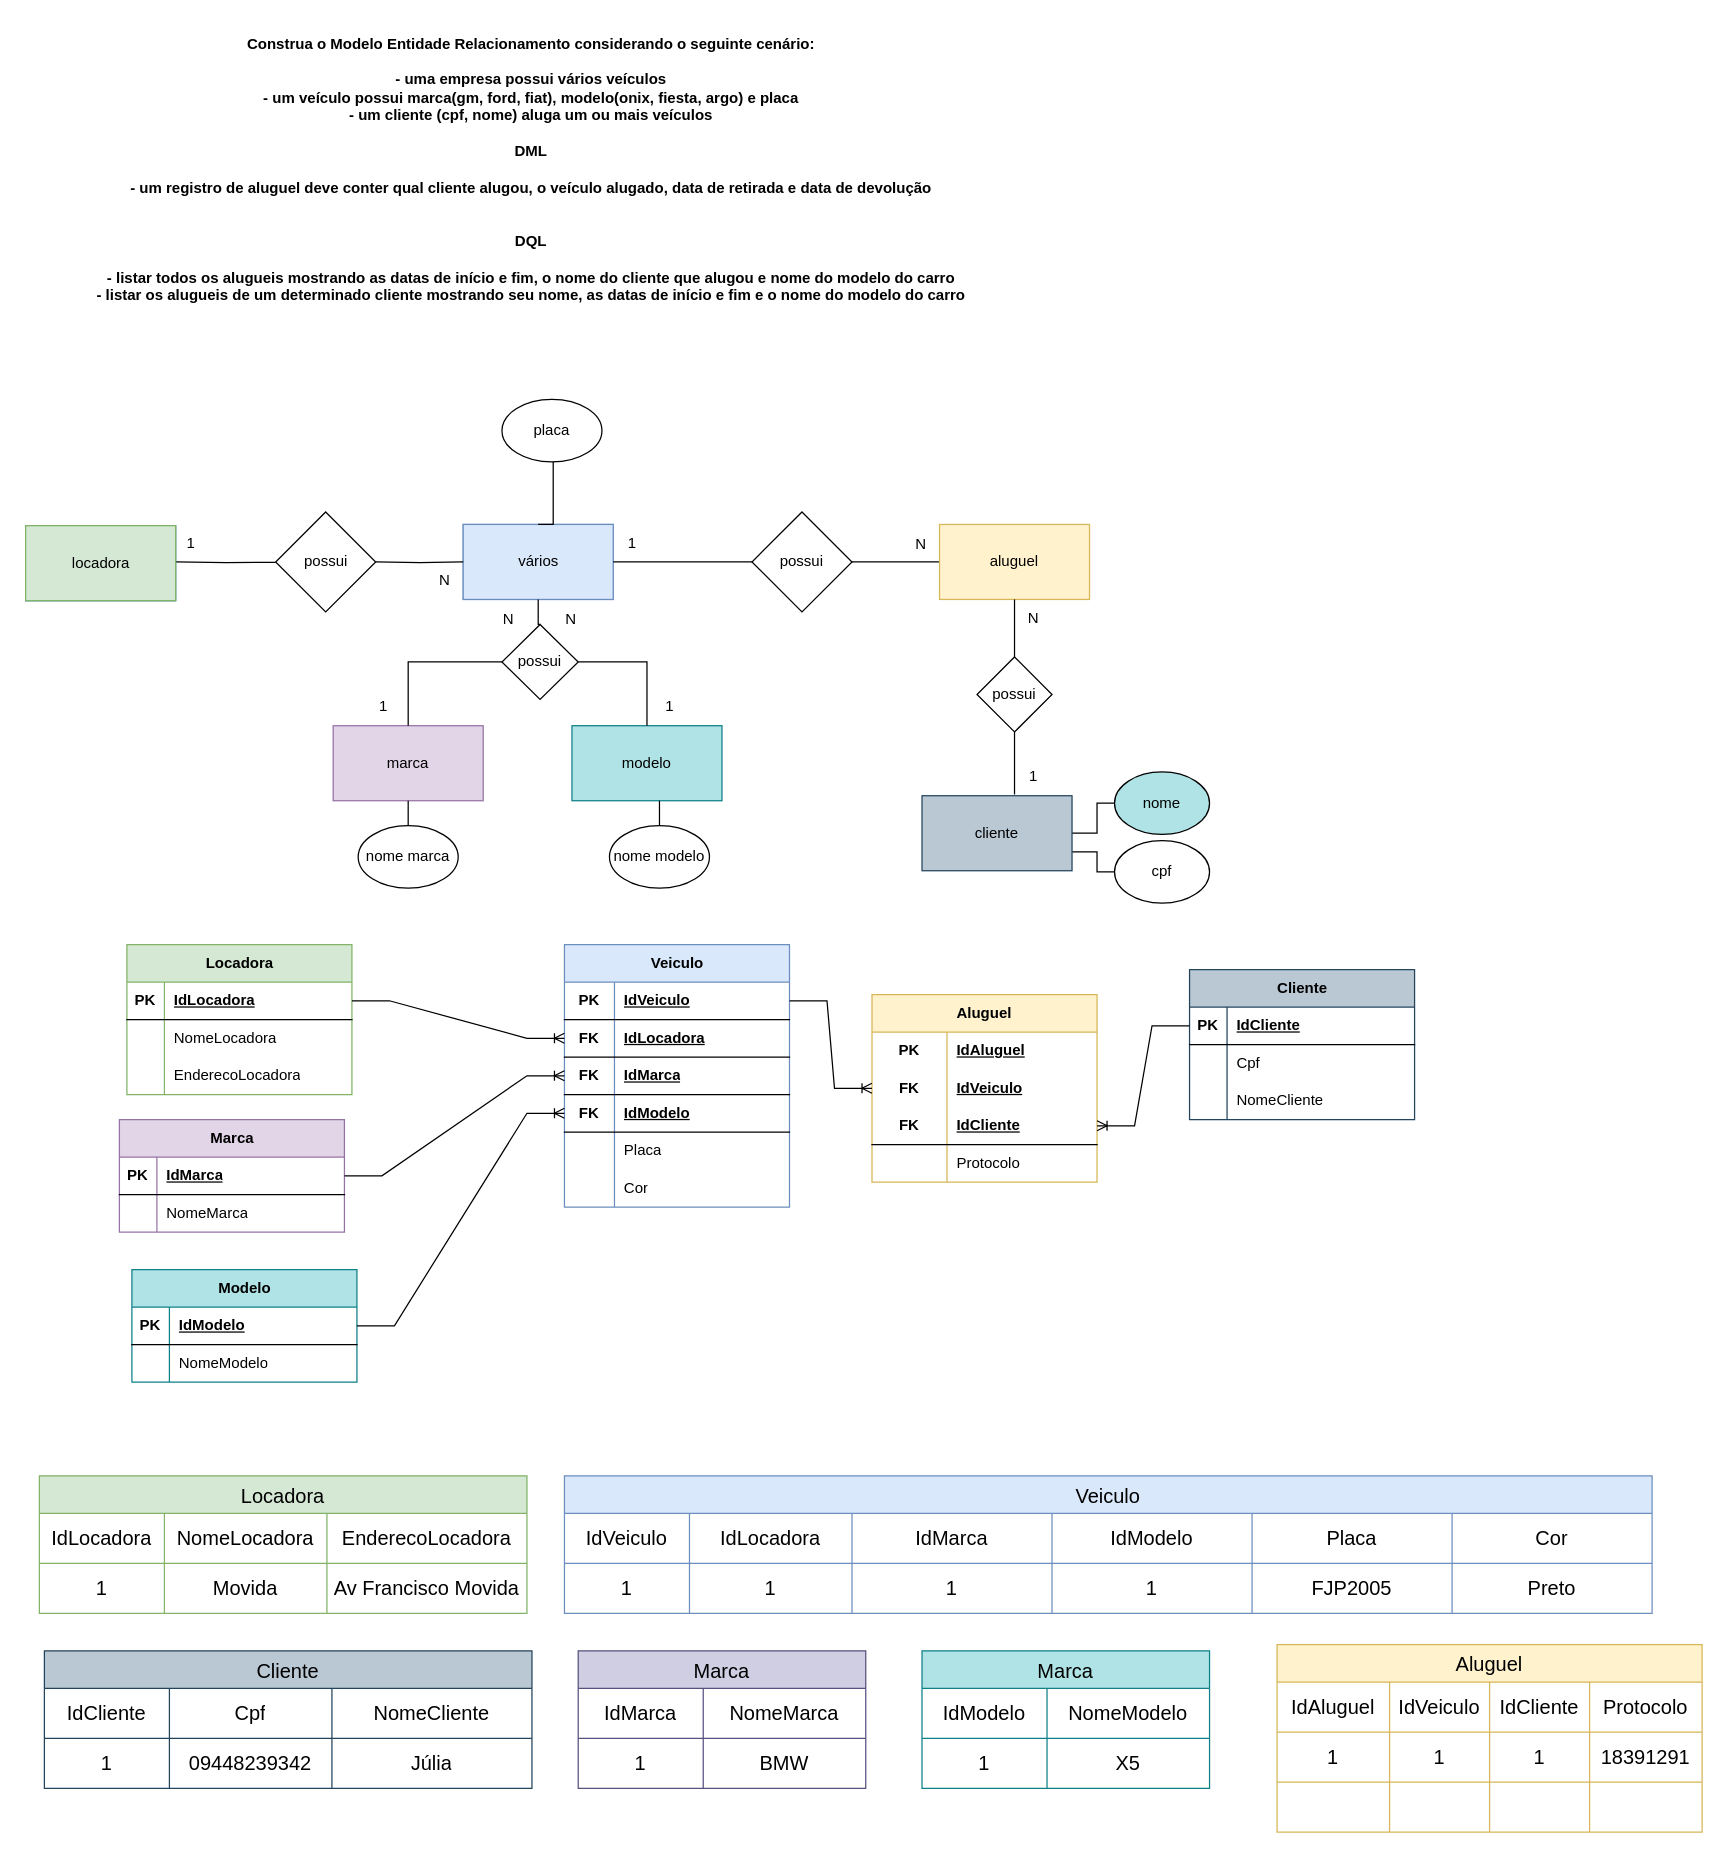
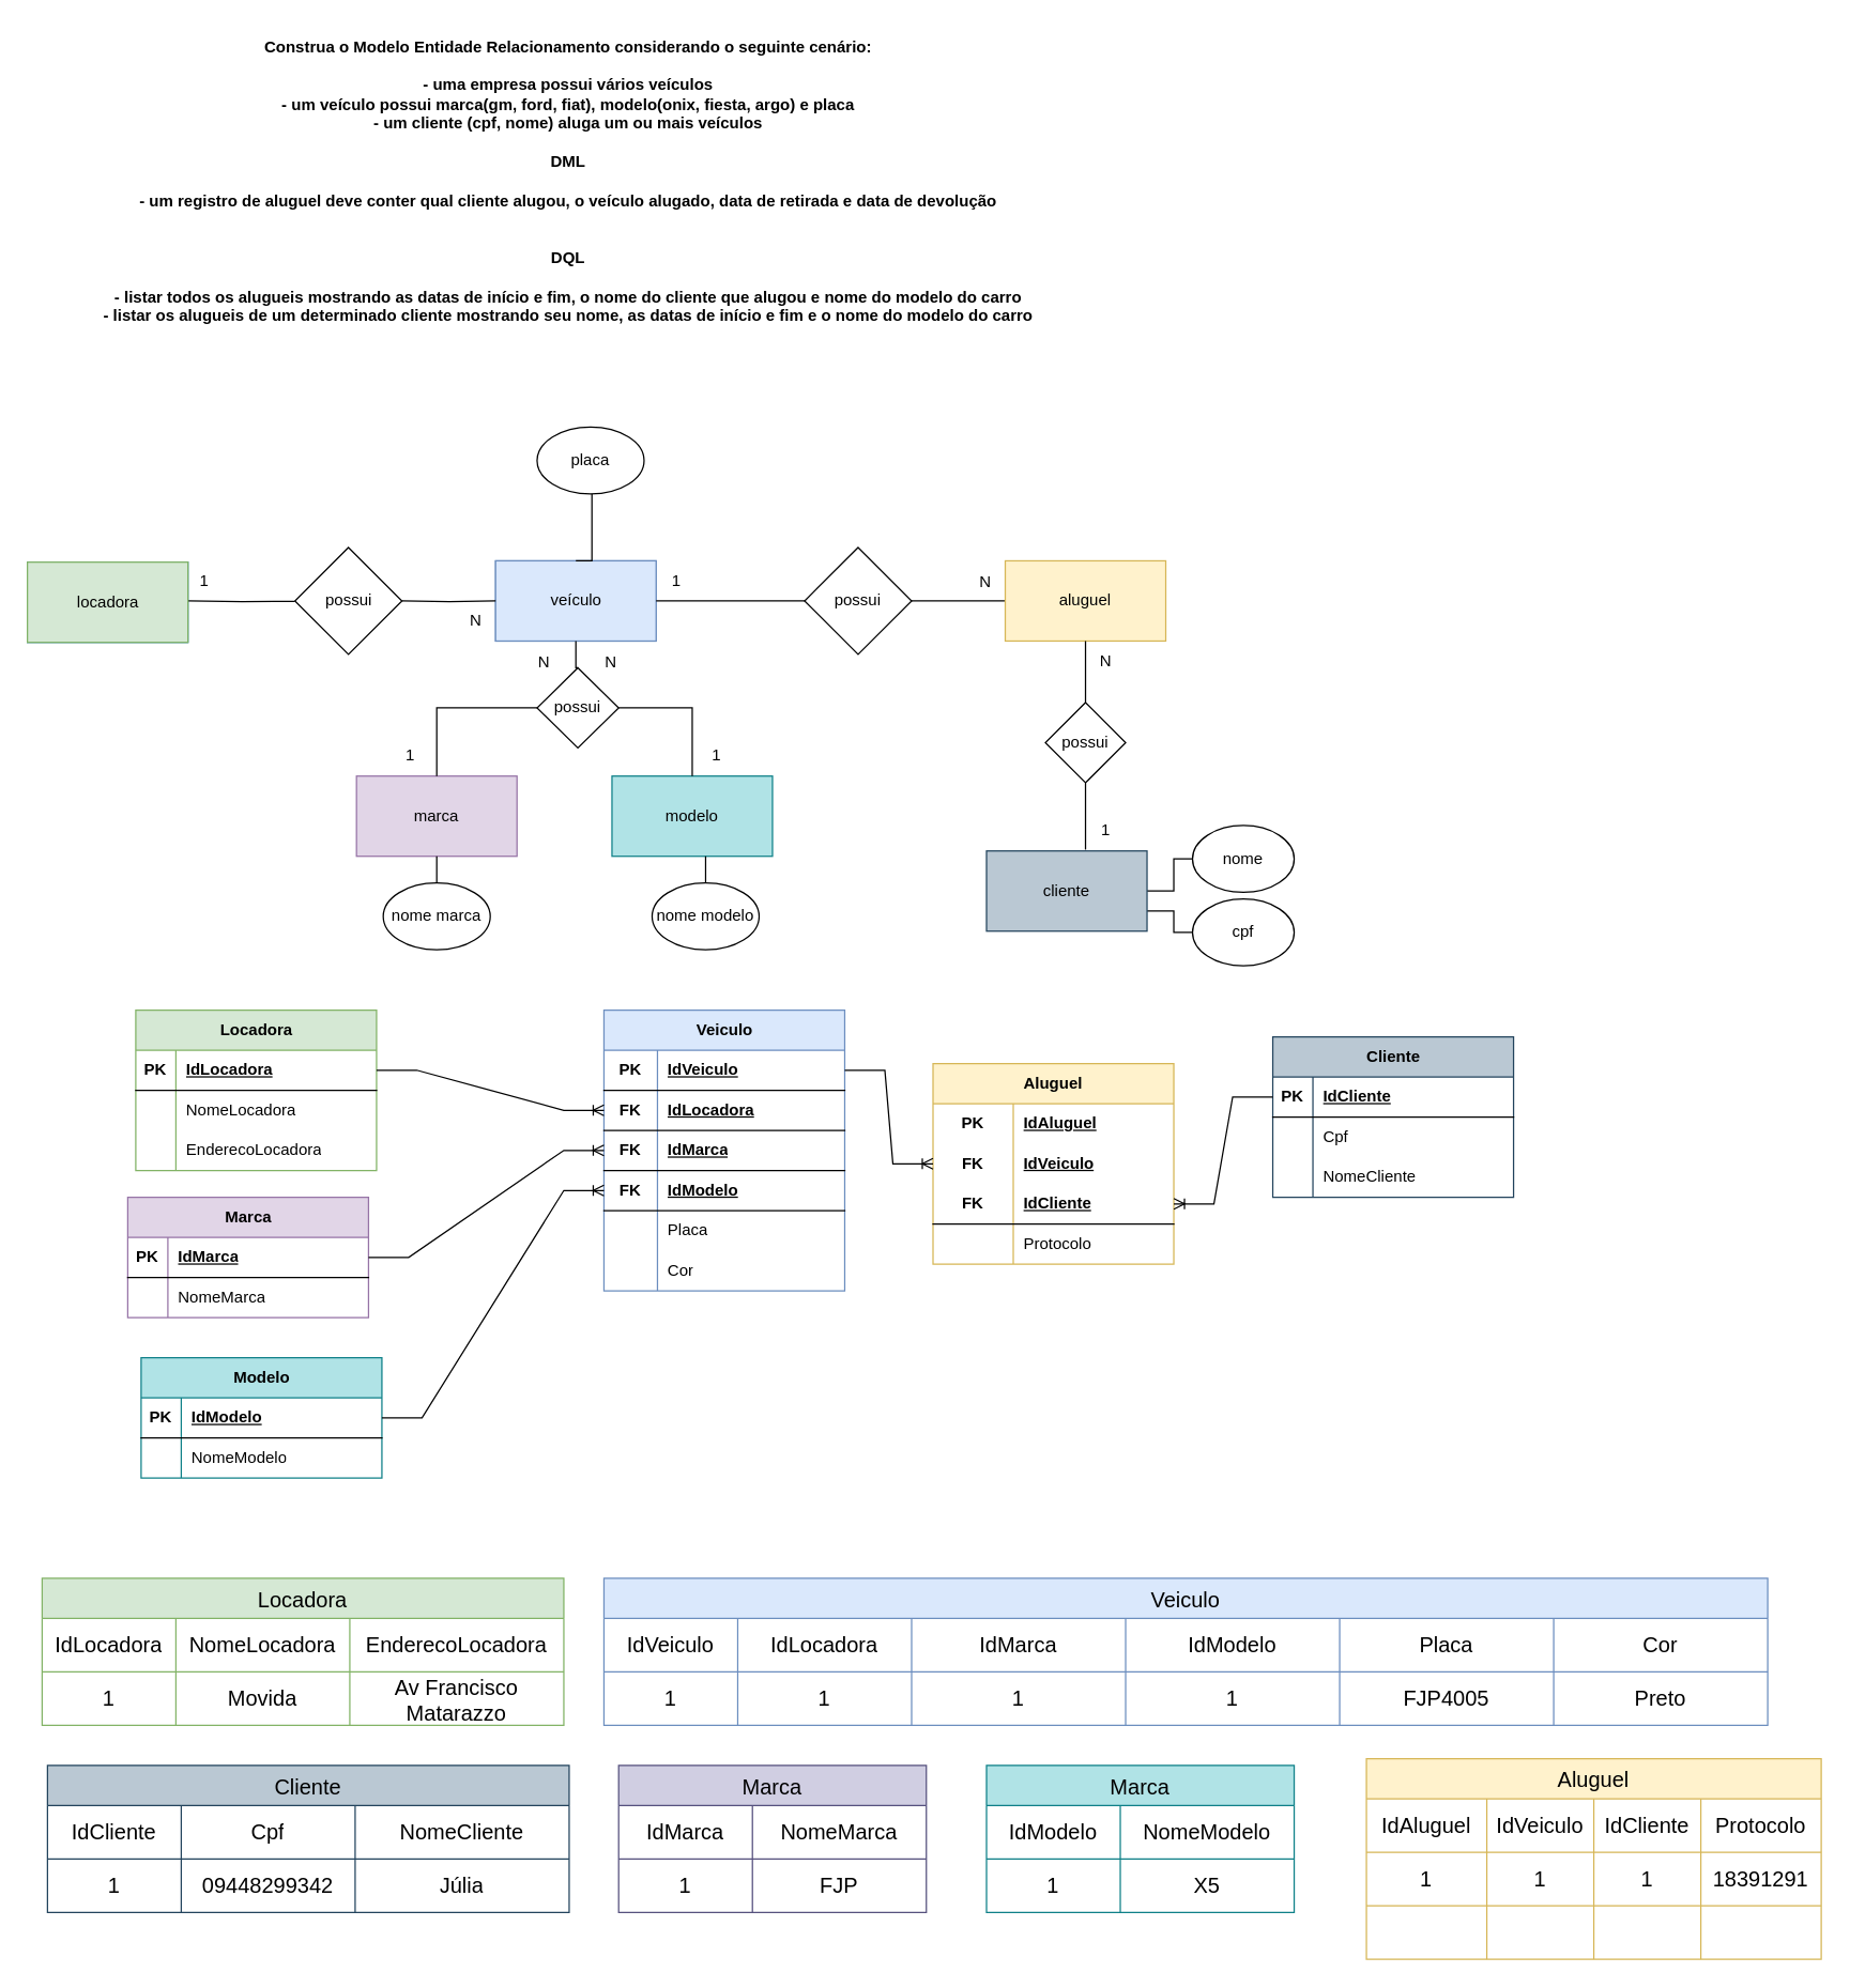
- <mxCell id="12" value="vários" style="text;html=1;align=center;verticalAlign=middle;resizable=0;points=[];autosize=1;strokeColor=none;fillColor=none;" parent="10" vertex="1"><mxGeometry x="30" y="15" width="60" height="30" as="geometry" /></mxCell>
+ <mxCell id="12" value="veículo" style="text;html=1;align=center;verticalAlign=middle;resizable=0;points=[];autosize=1;strokeColor=none;fillColor=none;" parent="10" vertex="1"><mxGeometry x="30" y="15" width="60" height="30" as="geometry" /></mxCell>
- <mxCell id="23" value="nome" style="ellipse;whiteSpace=wrap;html=1;fillColor=#b0e3e6;" parent="1" vertex="1"><mxGeometry x="891" y="617" width="76" height="50" as="geometry" /></mxCell>
+ <mxCell id="23" value="nome" style="ellipse;whiteSpace=wrap;html=1;" parent="1" vertex="1"><mxGeometry x="891" y="617" width="76" height="50" as="geometry" /></mxCell>
- <mxCell id="100" value="Av Francisco Movida" style="shape=partialRectangle;html=1;whiteSpace=wrap;connectable=0;strokeColor=inherit;overflow=hidden;fillColor=none;top=0;left=0;bottom=0;right=0;pointerEvents=1;fontSize=16;" parent="97" vertex="1"><mxGeometry x="230" width="160" height="40" as="geometry"><mxRectangle width="160" height="40" as="alternateBounds" /></mxGeometry></mxCell>
+ <mxCell id="100" value="Av Francisco Matarazzo" style="shape=partialRectangle;html=1;whiteSpace=wrap;connectable=0;strokeColor=inherit;overflow=hidden;fillColor=none;top=0;left=0;bottom=0;right=0;pointerEvents=1;fontSize=16;" parent="97" vertex="1"><mxGeometry x="230" width="160" height="40" as="geometry"><mxRectangle width="160" height="40" as="alternateBounds" /></mxGeometry></mxCell>
- <mxCell id="114" value="FJP2005" style="shape=partialRectangle;html=1;whiteSpace=wrap;connectable=0;strokeColor=inherit;overflow=hidden;fillColor=none;top=0;left=0;bottom=0;right=0;pointerEvents=1;fontSize=16;" parent="109" vertex="1"><mxGeometry x="550" width="160" height="40" as="geometry"><mxRectangle width="160" height="40" as="alternateBounds" /></mxGeometry></mxCell>
+ <mxCell id="114" value="FJP4005" style="shape=partialRectangle;html=1;whiteSpace=wrap;connectable=0;strokeColor=inherit;overflow=hidden;fillColor=none;top=0;left=0;bottom=0;right=0;pointerEvents=1;fontSize=16;" parent="109" vertex="1"><mxGeometry x="550" width="160" height="40" as="geometry"><mxRectangle width="160" height="40" as="alternateBounds" /></mxGeometry></mxCell>
- <mxCell id="123" value="09448239342" style="shape=partialRectangle;html=1;whiteSpace=wrap;connectable=0;strokeColor=inherit;overflow=hidden;fillColor=none;top=0;left=0;bottom=0;right=0;pointerEvents=1;fontSize=16;" parent="121" vertex="1"><mxGeometry x="100" width="130" height="40" as="geometry"><mxRectangle width="130" height="40" as="alternateBounds" /></mxGeometry></mxCell>
+ <mxCell id="123" value="09448299342" style="shape=partialRectangle;html=1;whiteSpace=wrap;connectable=0;strokeColor=inherit;overflow=hidden;fillColor=none;top=0;left=0;bottom=0;right=0;pointerEvents=1;fontSize=16;" parent="121" vertex="1"><mxGeometry x="100" width="130" height="40" as="geometry"><mxRectangle width="130" height="40" as="alternateBounds" /></mxGeometry></mxCell>
- <mxCell id="131" value="BMW" style="shape=partialRectangle;html=1;whiteSpace=wrap;connectable=0;strokeColor=inherit;overflow=hidden;fillColor=none;top=0;left=0;bottom=0;right=0;pointerEvents=1;fontSize=16;" parent="129" vertex="1"><mxGeometry x="100" width="130" height="40" as="geometry"><mxRectangle width="130" height="40" as="alternateBounds" /></mxGeometry></mxCell>
+ <mxCell id="131" value="FJP" style="shape=partialRectangle;html=1;whiteSpace=wrap;connectable=0;strokeColor=inherit;overflow=hidden;fillColor=none;top=0;left=0;bottom=0;right=0;pointerEvents=1;fontSize=16;" parent="129" vertex="1"><mxGeometry x="100" width="130" height="40" as="geometry"><mxRectangle width="130" height="40" as="alternateBounds" /></mxGeometry></mxCell>
